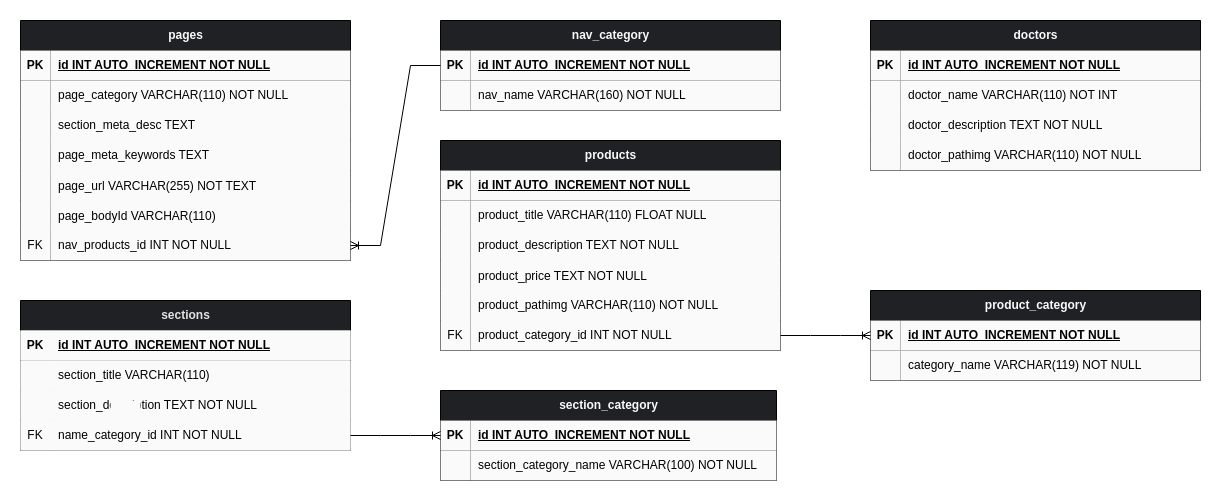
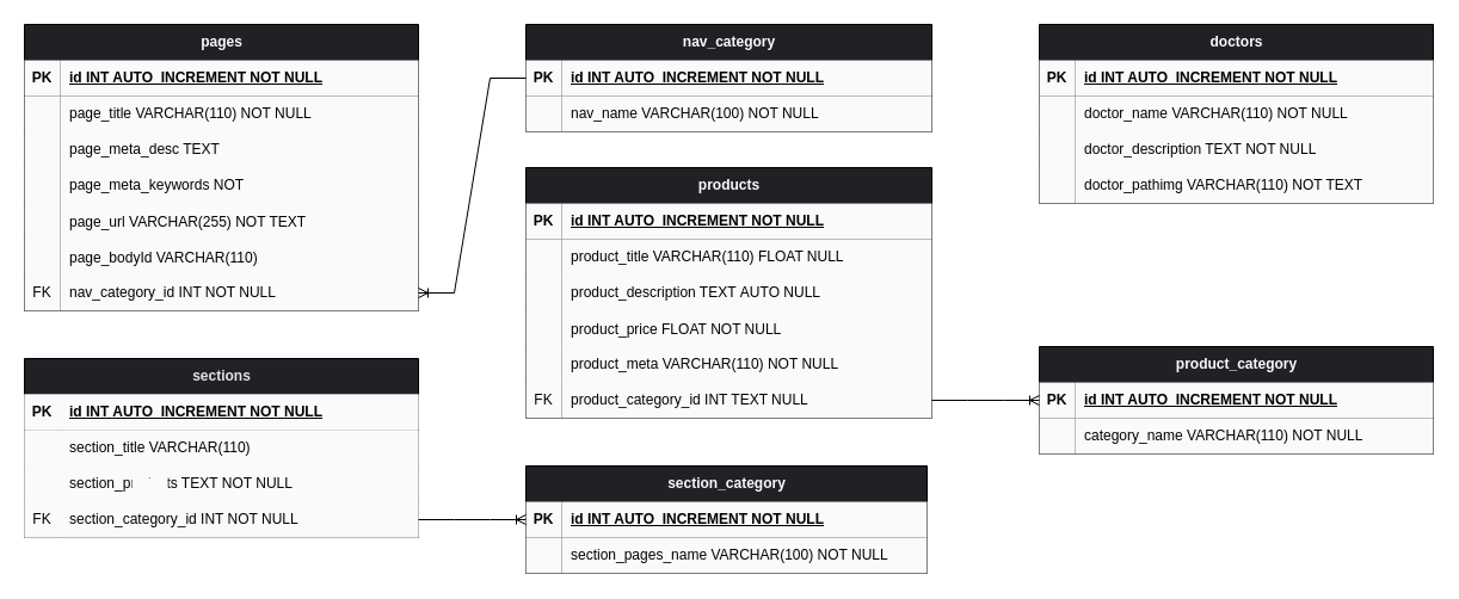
- <mxCell id="21" value="page_category VARCHAR(110)&amp;nbsp;NOT NULL" style="shape=partialRectangle;connectable=0;fillColor=#FAFAFA;top=0;left=0;bottom=0;right=0;align=left;spacingLeft=6;overflow=hidden;whiteSpace=wrap;html=1;strokeColor=#121212;" parent="19" vertex="1"><mxGeometry x="30" width="300" height="30" as="geometry"><mxRectangle width="300" height="30" as="alternateBounds" /></mxGeometry></mxCell>
+ <mxCell id="21" value="page_title VARCHAR(110)&amp;nbsp;NOT NULL" style="shape=partialRectangle;connectable=0;fillColor=#FAFAFA;top=0;left=0;bottom=0;right=0;align=left;spacingLeft=6;overflow=hidden;whiteSpace=wrap;html=1;strokeColor=#121212;" parent="19" vertex="1"><mxGeometry x="30" width="300" height="30" as="geometry"><mxRectangle width="300" height="30" as="alternateBounds" /></mxGeometry></mxCell>
- <mxCell id="43" value="nav_name VARCHAR(160)&amp;nbsp;NOT NULL" style="shape=partialRectangle;connectable=0;fillColor=#FAFAFA;top=0;left=0;bottom=0;right=0;align=left;spacingLeft=6;overflow=hidden;whiteSpace=wrap;html=1;" parent="41" vertex="1"><mxGeometry x="30" width="310" height="30" as="geometry"><mxRectangle width="310" height="30" as="alternateBounds" /></mxGeometry></mxCell>
+ <mxCell id="43" value="nav_name VARCHAR(100)&amp;nbsp;NOT NULL" style="shape=partialRectangle;connectable=0;fillColor=#FAFAFA;top=0;left=0;bottom=0;right=0;align=left;spacingLeft=6;overflow=hidden;whiteSpace=wrap;html=1;" parent="41" vertex="1"><mxGeometry x="30" width="310" height="30" as="geometry"><mxRectangle width="310" height="30" as="alternateBounds" /></mxGeometry></mxCell>
- <mxCell id="8" value="doctor_name VARCHAR(110)&amp;nbsp;NOT INT" style="shape=partialRectangle;connectable=0;fillColor=#FAFAFA;top=0;left=0;bottom=0;right=0;align=left;spacingLeft=6;overflow=hidden;whiteSpace=wrap;html=1;" parent="6" vertex="1"><mxGeometry x="30" width="300" height="30" as="geometry"><mxRectangle width="300" height="30" as="alternateBounds" /></mxGeometry></mxCell>
+ <mxCell id="8" value="doctor_name VARCHAR(110)&amp;nbsp;NOT NULL" style="shape=partialRectangle;connectable=0;fillColor=#FAFAFA;top=0;left=0;bottom=0;right=0;align=left;spacingLeft=6;overflow=hidden;whiteSpace=wrap;html=1;" parent="6" vertex="1"><mxGeometry x="30" width="300" height="30" as="geometry"><mxRectangle width="300" height="30" as="alternateBounds" /></mxGeometry></mxCell>
- <mxCell id="24" value="section_meta_desc TEXT" style="shape=partialRectangle;connectable=0;fillColor=#FAFAFA;top=0;left=0;bottom=0;right=0;align=left;spacingLeft=6;overflow=hidden;whiteSpace=wrap;html=1;strokeColor=#121212;" parent="22" vertex="1"><mxGeometry x="30" width="300" height="30" as="geometry"><mxRectangle width="300" height="30" as="alternateBounds" /></mxGeometry></mxCell>
+ <mxCell id="24" value="page_meta_desc TEXT" style="shape=partialRectangle;connectable=0;fillColor=#FAFAFA;top=0;left=0;bottom=0;right=0;align=left;spacingLeft=6;overflow=hidden;whiteSpace=wrap;html=1;strokeColor=#121212;" parent="22" vertex="1"><mxGeometry x="30" width="300" height="30" as="geometry"><mxRectangle width="300" height="30" as="alternateBounds" /></mxGeometry></mxCell>
- <mxCell id="27" value="page_meta_keywords TEXT" style="shape=partialRectangle;connectable=0;fillColor=#FAFAFA;top=0;left=0;bottom=0;right=0;align=left;spacingLeft=6;overflow=hidden;whiteSpace=wrap;html=1;strokeColor=#121212;" parent="25" vertex="1"><mxGeometry x="30" width="300" height="30" as="geometry"><mxRectangle width="300" height="30" as="alternateBounds" /></mxGeometry></mxCell>
+ <mxCell id="27" value="page_meta_keywords NOT" style="shape=partialRectangle;connectable=0;fillColor=#FAFAFA;top=0;left=0;bottom=0;right=0;align=left;spacingLeft=6;overflow=hidden;whiteSpace=wrap;html=1;strokeColor=#121212;" parent="25" vertex="1"><mxGeometry x="30" width="300" height="30" as="geometry"><mxRectangle width="300" height="30" as="alternateBounds" /></mxGeometry></mxCell>
- <mxCell id="14" value="doctor_pathimg VARCHAR(110)&amp;nbsp;NOT NULL" style="shape=partialRectangle;connectable=0;fillColor=#FAFAFA;top=0;left=0;bottom=0;right=0;align=left;spacingLeft=6;overflow=hidden;whiteSpace=wrap;html=1;" parent="12" vertex="1"><mxGeometry x="30" width="300" height="30" as="geometry"><mxRectangle width="300" height="30" as="alternateBounds" /></mxGeometry></mxCell>
+ <mxCell id="14" value="doctor_pathimg VARCHAR(110)&amp;nbsp;NOT TEXT" style="shape=partialRectangle;connectable=0;fillColor=#FAFAFA;top=0;left=0;bottom=0;right=0;align=left;spacingLeft=6;overflow=hidden;whiteSpace=wrap;html=1;" parent="12" vertex="1"><mxGeometry x="30" width="300" height="30" as="geometry"><mxRectangle width="300" height="30" as="alternateBounds" /></mxGeometry></mxCell>
- <mxCell id="36" value="nav_products_id INT NOT NULL" style="shape=partialRectangle;connectable=0;fillColor=#FAFAFA;top=0;left=0;bottom=0;right=0;align=left;spacingLeft=6;fontStyle=0;overflow=hidden;whiteSpace=wrap;html=1;strokeColor=#121212;" parent="34" vertex="1"><mxGeometry x="30" width="300" height="30" as="geometry"><mxRectangle width="300" height="30" as="alternateBounds" /></mxGeometry></mxCell>
+ <mxCell id="36" value="nav_category_id INT NOT NULL" style="shape=partialRectangle;connectable=0;fillColor=#FAFAFA;top=0;left=0;bottom=0;right=0;align=left;spacingLeft=6;fontStyle=0;overflow=hidden;whiteSpace=wrap;html=1;strokeColor=#121212;" parent="34" vertex="1"><mxGeometry x="30" width="300" height="30" as="geometry"><mxRectangle width="300" height="30" as="alternateBounds" /></mxGeometry></mxCell>
- <mxCell id="66" value="product_description TEXT&amp;nbsp;NOT NULL" style="shape=partialRectangle;connectable=0;fillColor=#FAFAFA;top=0;left=0;bottom=0;right=0;align=left;spacingLeft=6;overflow=hidden;whiteSpace=wrap;html=1;" parent="64" vertex="1"><mxGeometry x="30" width="310" height="30" as="geometry"><mxRectangle width="310" height="30" as="alternateBounds" /></mxGeometry></mxCell>
+ <mxCell id="66" value="product_description TEXT&amp;nbsp;AUTO NULL" style="shape=partialRectangle;connectable=0;fillColor=#FAFAFA;top=0;left=0;bottom=0;right=0;align=left;spacingLeft=6;overflow=hidden;whiteSpace=wrap;html=1;" parent="64" vertex="1"><mxGeometry x="30" width="310" height="30" as="geometry"><mxRectangle width="310" height="30" as="alternateBounds" /></mxGeometry></mxCell>
- <mxCell id="69" value="product_price TEXT NOT NULL" style="shape=partialRectangle;connectable=0;fillColor=#FAFAFA;top=0;left=0;bottom=0;right=0;align=left;spacingLeft=6;overflow=hidden;" parent="67" vertex="1"><mxGeometry x="30" width="310" height="30" as="geometry"><mxRectangle width="310" height="30" as="alternateBounds" /></mxGeometry></mxCell>
+ <mxCell id="69" value="product_price FLOAT NOT NULL" style="shape=partialRectangle;connectable=0;fillColor=#FAFAFA;top=0;left=0;bottom=0;right=0;align=left;spacingLeft=6;overflow=hidden;" parent="67" vertex="1"><mxGeometry x="30" width="310" height="30" as="geometry"><mxRectangle width="310" height="30" as="alternateBounds" /></mxGeometry></mxCell>
- <mxCell id="72" value="product_pathimg&amp;nbsp;VARCHAR(110)&amp;nbsp;NOT NULL" style="shape=partialRectangle;connectable=0;fillColor=#FAFAFA;top=0;left=0;bottom=0;right=0;align=left;spacingLeft=6;overflow=hidden;whiteSpace=wrap;html=1;" parent="70" vertex="1"><mxGeometry x="30" width="310" height="30" as="geometry"><mxRectangle width="310" height="30" as="alternateBounds" /></mxGeometry></mxCell>
+ <mxCell id="72" value="product_meta&amp;nbsp;VARCHAR(110)&amp;nbsp;NOT NULL" style="shape=partialRectangle;connectable=0;fillColor=#FAFAFA;top=0;left=0;bottom=0;right=0;align=left;spacingLeft=6;overflow=hidden;whiteSpace=wrap;html=1;" parent="70" vertex="1"><mxGeometry x="30" width="310" height="30" as="geometry"><mxRectangle width="310" height="30" as="alternateBounds" /></mxGeometry></mxCell>
- <mxCell id="75" value="product_category_id INT NOT NULL" style="shape=partialRectangle;connectable=0;fillColor=#FAFAFA;top=0;left=0;bottom=0;right=0;align=left;spacingLeft=6;fontStyle=0;overflow=hidden;whiteSpace=wrap;html=1;" parent="73" vertex="1"><mxGeometry x="30" width="310" height="30" as="geometry"><mxRectangle width="310" height="30" as="alternateBounds" /></mxGeometry></mxCell>
+ <mxCell id="75" value="product_category_id INT TEXT NULL" style="shape=partialRectangle;connectable=0;fillColor=#FAFAFA;top=0;left=0;bottom=0;right=0;align=left;spacingLeft=6;fontStyle=0;overflow=hidden;whiteSpace=wrap;html=1;" parent="73" vertex="1"><mxGeometry x="30" width="310" height="30" as="geometry"><mxRectangle width="310" height="30" as="alternateBounds" /></mxGeometry></mxCell>
- <mxCell id="82" value="category_name VARCHAR(119)&amp;nbsp;NOT NULL" style="shape=partialRectangle;connectable=0;fillColor=#FAFAFA;top=0;left=0;bottom=0;right=0;align=left;spacingLeft=6;overflow=hidden;whiteSpace=wrap;html=1;" parent="80" vertex="1"><mxGeometry x="30" width="300" height="30" as="geometry"><mxRectangle width="300" height="30" as="alternateBounds" /></mxGeometry></mxCell>
+ <mxCell id="82" value="category_name VARCHAR(110)&amp;nbsp;NOT NULL" style="shape=partialRectangle;connectable=0;fillColor=#FAFAFA;top=0;left=0;bottom=0;right=0;align=left;spacingLeft=6;overflow=hidden;whiteSpace=wrap;html=1;" parent="80" vertex="1"><mxGeometry x="30" width="300" height="30" as="geometry"><mxRectangle width="300" height="30" as="alternateBounds" /></mxGeometry></mxCell>
- <mxCell id="53" value="section_description TEXT&amp;nbsp;NOT NULL" style="shape=partialRectangle;connectable=0;fillColor=#FAFAFA;top=0;left=0;bottom=0;right=0;align=left;spacingLeft=6;overflow=hidden;whiteSpace=wrap;html=1;" parent="51" vertex="1"><mxGeometry x="30" width="300" height="30" as="geometry"><mxRectangle width="300" height="30" as="alternateBounds" /></mxGeometry></mxCell>
+ <mxCell id="53" value="section_products TEXT&amp;nbsp;NOT NULL" style="shape=partialRectangle;connectable=0;fillColor=#FAFAFA;top=0;left=0;bottom=0;right=0;align=left;spacingLeft=6;overflow=hidden;whiteSpace=wrap;html=1;" parent="51" vertex="1"><mxGeometry x="30" width="300" height="30" as="geometry"><mxRectangle width="300" height="30" as="alternateBounds" /></mxGeometry></mxCell>
- <mxCell id="56" value="name_category_id INT NOT NULL" style="shape=partialRectangle;connectable=0;fillColor=#FAFAFA;top=0;left=0;bottom=0;right=0;align=left;spacingLeft=6;fontStyle=0;overflow=hidden;whiteSpace=wrap;html=1;" parent="54" vertex="1"><mxGeometry x="30" width="300" height="30" as="geometry"><mxRectangle width="300" height="30" as="alternateBounds" /></mxGeometry></mxCell>
+ <mxCell id="56" value="section_category_id INT NOT NULL" style="shape=partialRectangle;connectable=0;fillColor=#FAFAFA;top=0;left=0;bottom=0;right=0;align=left;spacingLeft=6;fontStyle=0;overflow=hidden;whiteSpace=wrap;html=1;" parent="54" vertex="1"><mxGeometry x="30" width="300" height="30" as="geometry"><mxRectangle width="300" height="30" as="alternateBounds" /></mxGeometry></mxCell>
- <mxCell id="89" value="section_category_name&amp;nbsp;VARCHAR(100)&amp;nbsp;NOT NULL" style="shape=partialRectangle;connectable=0;fillColor=#FAFAFA;top=0;left=0;bottom=0;right=0;align=left;spacingLeft=6;overflow=hidden;whiteSpace=wrap;html=1;" parent="87" vertex="1"><mxGeometry x="30" width="306" height="30" as="geometry"><mxRectangle width="306" height="30" as="alternateBounds" /></mxGeometry></mxCell>
+ <mxCell id="89" value="section_pages_name&amp;nbsp;VARCHAR(100)&amp;nbsp;NOT NULL" style="shape=partialRectangle;connectable=0;fillColor=#FAFAFA;top=0;left=0;bottom=0;right=0;align=left;spacingLeft=6;overflow=hidden;whiteSpace=wrap;html=1;" parent="87" vertex="1"><mxGeometry x="30" width="306" height="30" as="geometry"><mxRectangle width="306" height="30" as="alternateBounds" /></mxGeometry></mxCell>
